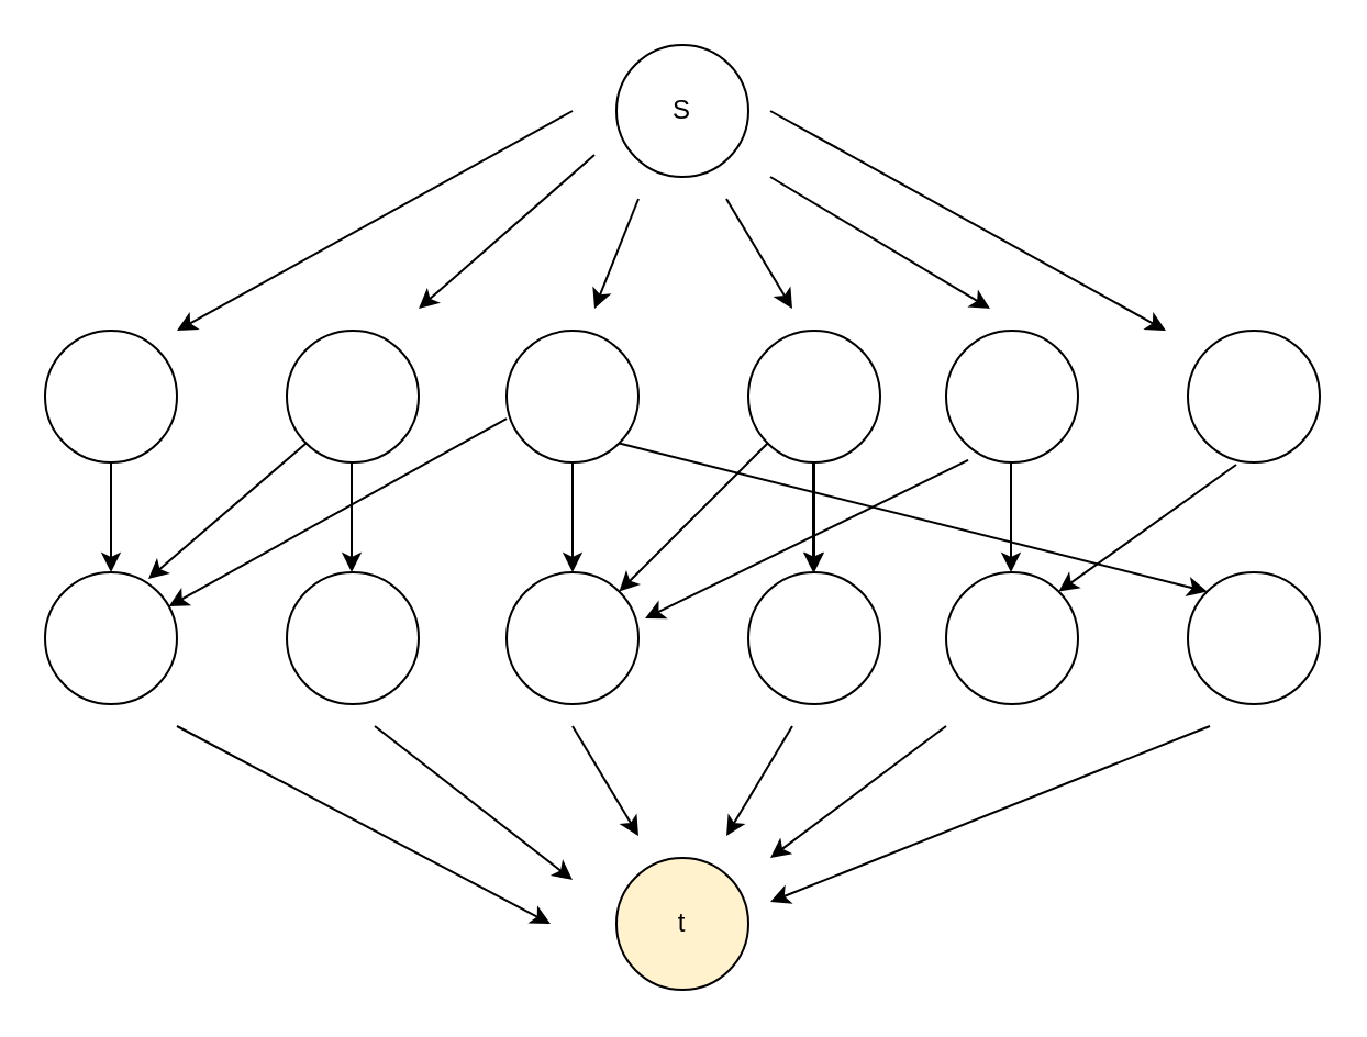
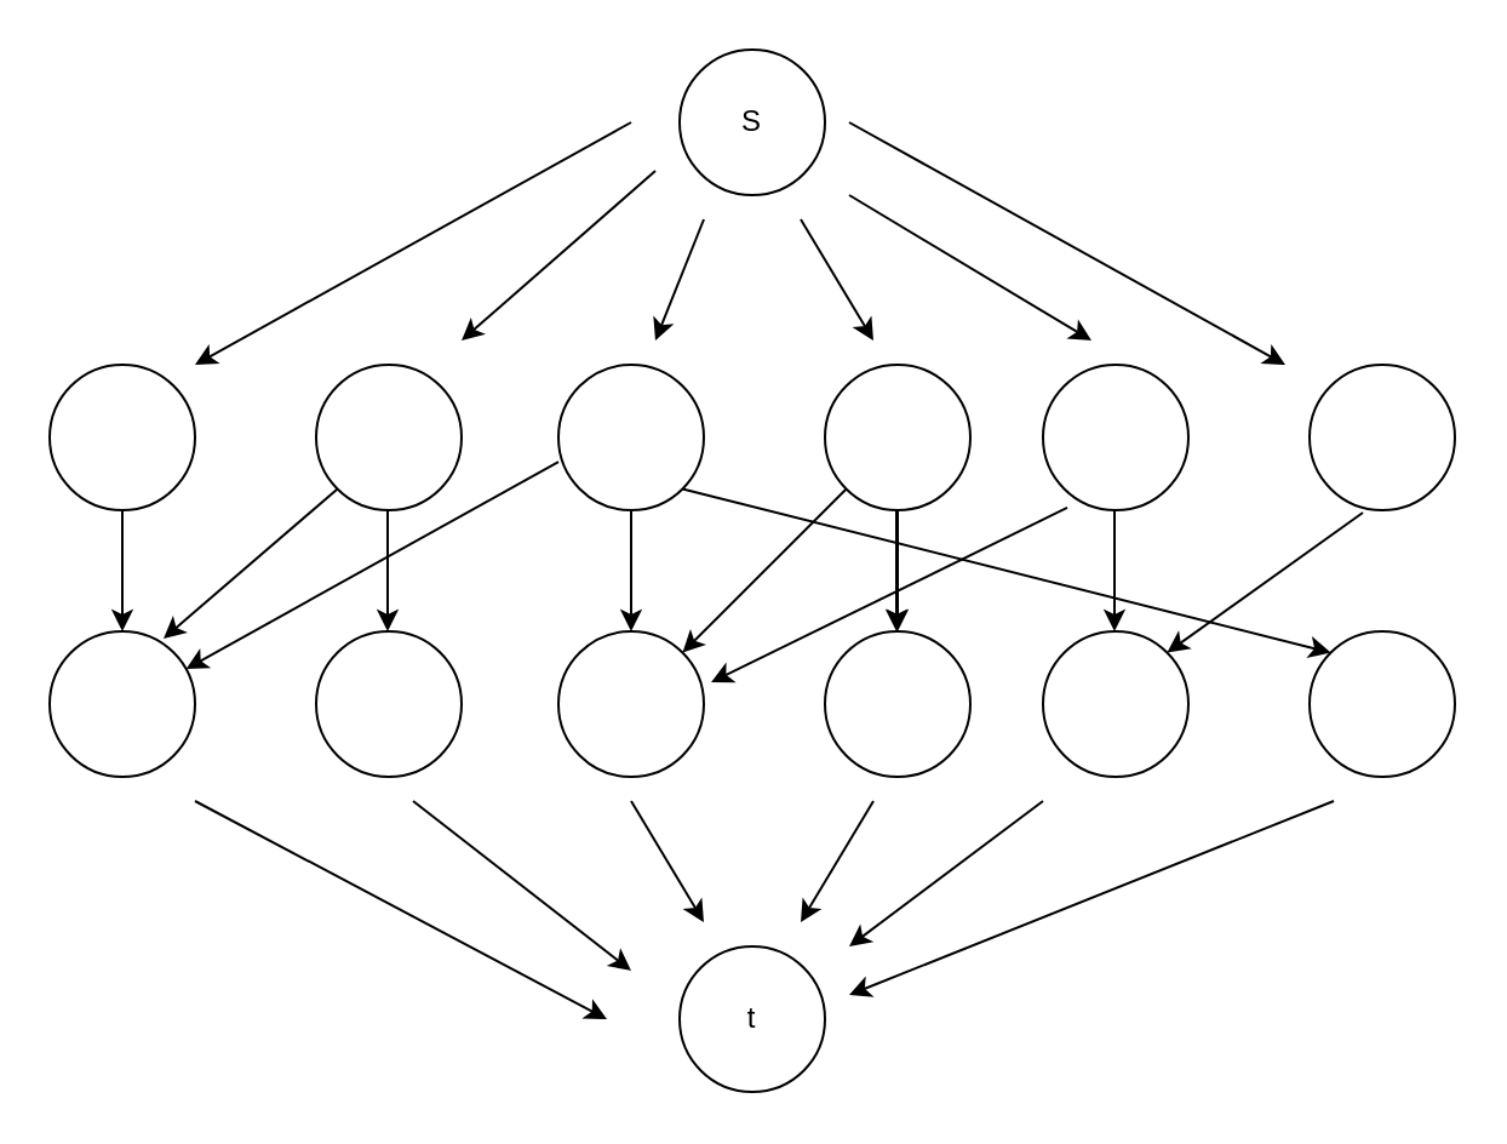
- <mxCell id="16" value="t" style="ellipse;whiteSpace=wrap;html=1;fillColor=#fff2cc;" vertex="1" parent="1"><mxGeometry x="280" y="390" width="60" height="60" as="geometry" /></mxCell>
+ <mxCell id="16" value="t" style="ellipse;whiteSpace=wrap;html=1;" vertex="1" parent="1"><mxGeometry x="280" y="390" width="60" height="60" as="geometry" /></mxCell>
